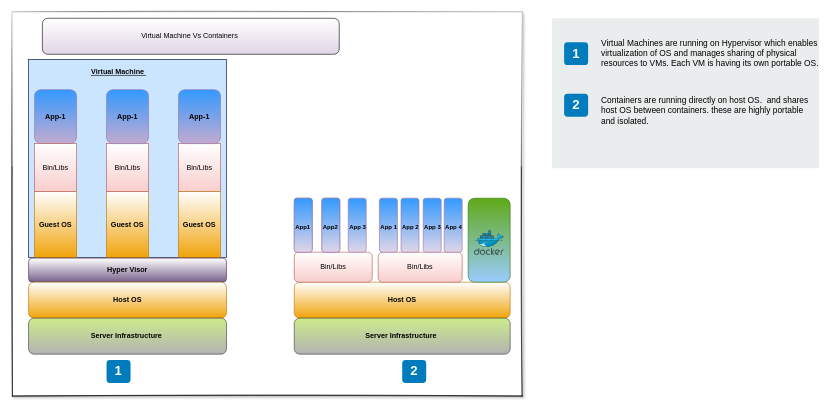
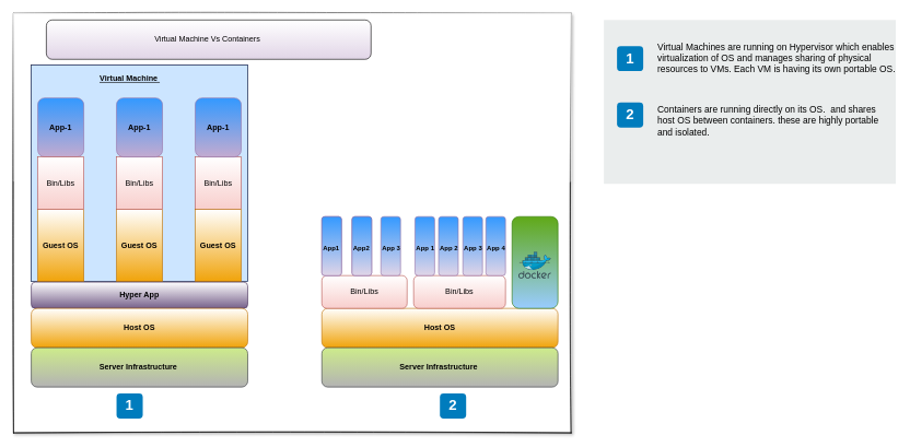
- <mxCell id="57" value="&lt;span&gt;Containers are running directly on host OS.&amp;nbsp; and shares host OS between containers. these are highly portable and isolated.&lt;/span&gt;" style="text;html=1;align=left;verticalAlign=top;spacingTop=-4;fontSize=14;labelBackgroundColor=none;whiteSpace=wrap;" parent="1" vertex="1"><mxGeometry x="1000" y="156" width="360" height="85" as="geometry" /></mxCell>
+ <mxCell id="57" value="&lt;span&gt;Containers are running directly on its OS.&amp;nbsp; and shares host OS between containers. these are highly portable and isolated.&lt;/span&gt;" style="text;html=1;align=left;verticalAlign=top;spacingTop=-4;fontSize=14;labelBackgroundColor=none;whiteSpace=wrap;" parent="1" vertex="1"><mxGeometry x="1000" y="156" width="360" height="85" as="geometry" /></mxCell>
- <mxCell id="30" value="&lt;b&gt;&lt;font color=&quot;#000000&quot;&gt;Hyper Visor&lt;/font&gt;&lt;/b&gt;" style="rounded=1;whiteSpace=wrap;html=1;fillColor=#76608a;gradientDirection=north;strokeColor=#432D57;fontColor=#ffffff;gradientColor=#ffffff;" parent="29" vertex="1"><mxGeometry width="330" height="40" as="geometry" /></mxCell>
+ <mxCell id="30" value="&lt;b&gt;&lt;font color=&quot;#000000&quot;&gt;Hyper App&lt;/font&gt;&lt;/b&gt;" style="rounded=1;whiteSpace=wrap;html=1;fillColor=#76608a;gradientDirection=north;strokeColor=#432D57;fontColor=#ffffff;gradientColor=#ffffff;" parent="29" vertex="1"><mxGeometry width="330" height="40" as="geometry" /></mxCell>
